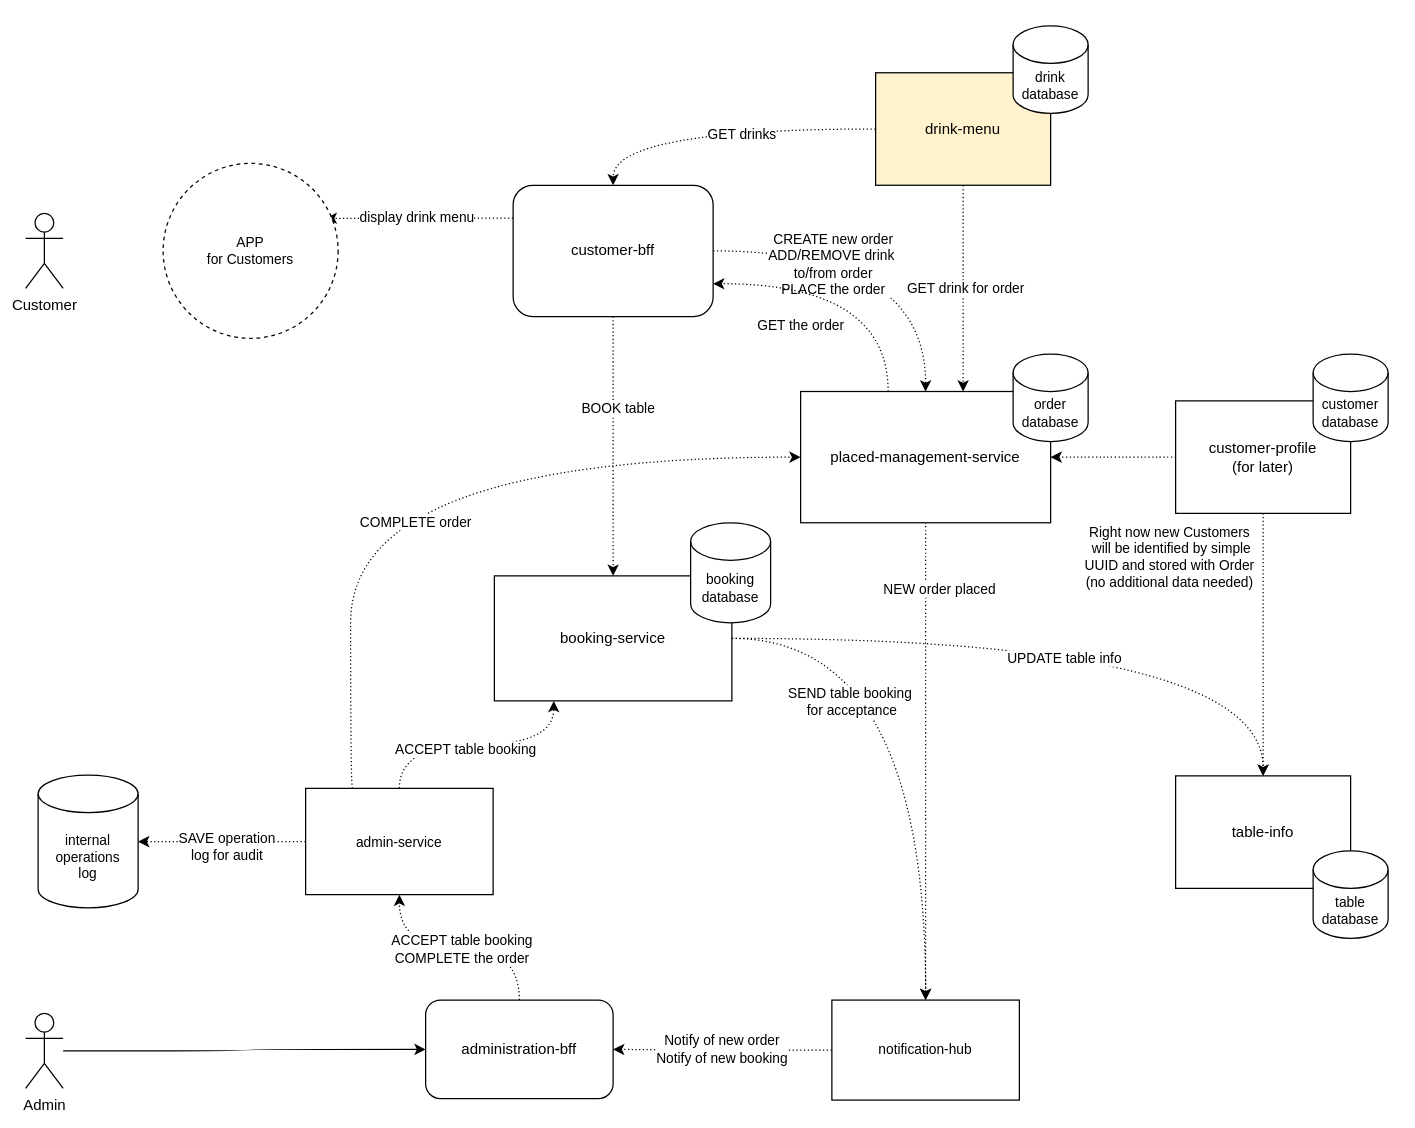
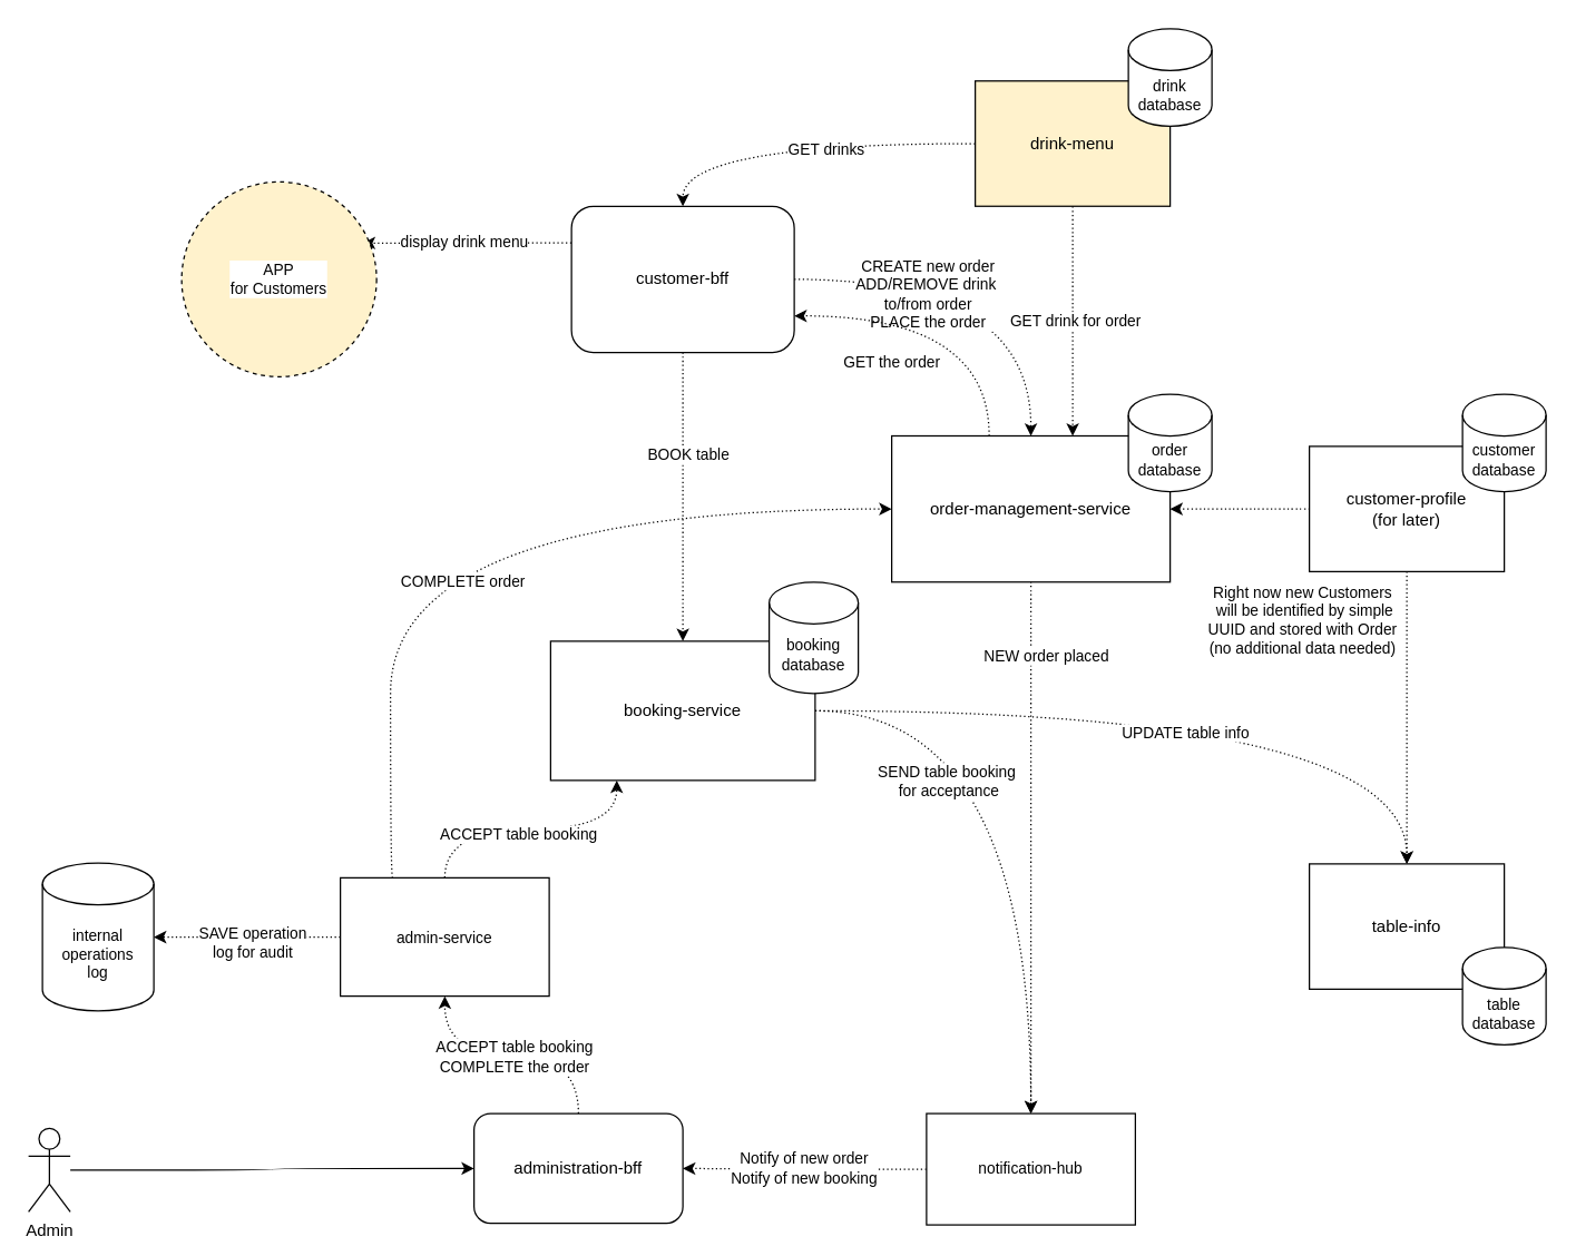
- <mxCell id="2" value="Customer" style="shape=umlActor;verticalLabelPosition=bottom;verticalAlign=top;html=1;outlineConnect=0;" vertex="1" parent="1"><mxGeometry x="20" y="170" width="30" height="60" as="geometry" /></mxCell>
- <mxCell id="33" value="APP&lt;div&gt;for Customers&lt;/div&gt;" style="ellipse;whiteSpace=wrap;html=1;aspect=fixed;fontFamily=Helvetica;fontSize=11;fontColor=default;labelBackgroundColor=default;dashed=1;" vertex="1" parent="1"><mxGeometry x="130" y="130" width="140" height="140" as="geometry" /></mxCell>
+ <mxCell id="33" value="APP&lt;div&gt;for Customers&lt;/div&gt;" style="ellipse;whiteSpace=wrap;html=1;aspect=fixed;fontFamily=Helvetica;fontSize=11;fontColor=default;labelBackgroundColor=default;dashed=1;fillColor=#fff2cc;" vertex="1" parent="1"><mxGeometry x="130" y="130" width="140" height="140" as="geometry" /></mxCell>
- <mxCell id="18" value="placed-management-service" style="rounded=0;whiteSpace=wrap;html=1;" vertex="1" parent="1"><mxGeometry x="640" y="312.5" width="200" height="105" as="geometry" /></mxCell>
+ <mxCell id="18" value="order-management-service" style="rounded=0;whiteSpace=wrap;html=1;" vertex="1" parent="1"><mxGeometry x="640" y="312.5" width="200" height="105" as="geometry" /></mxCell>
